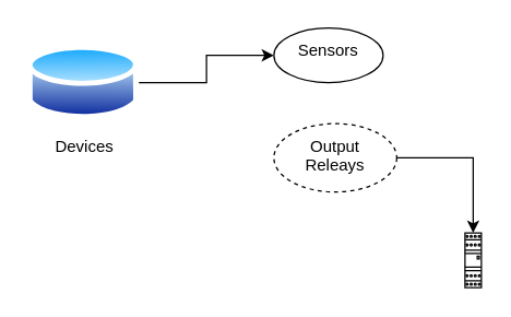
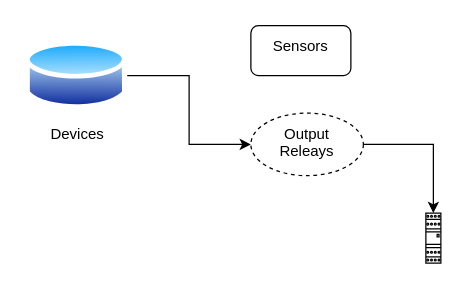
- <mxCell id="3" style="edgeStyle=orthogonalEdgeStyle;rounded=0;orthogonalLoop=1;jettySize=auto;html=1;" edge="1" parent="1" source="4" target="5"><mxGeometry relative="1" as="geometry" /></mxCell>
- <mxCell id="5" value="Sensors" style="ellipse;whiteSpace=wrap;html=1;shadow=0;dashed=0;verticalAlign=top;labelBackgroundColor=white;spacingTop=3;direction=west;" vertex="1" parent="1"><mxGeometry x="200" y="20" width="80" height="40" as="geometry" /></mxCell>
+ <mxCell id="5" value="Sensors" style="whiteSpace=wrap;html=1;shadow=0;dashed=0;verticalAlign=top;labelBackgroundColor=white;spacingTop=3;direction=west;rounded=1;" vertex="1" parent="1"><mxGeometry x="200" y="20" width="80" height="40" as="geometry" /></mxCell>
+ <mxCell id="2" value="" style="edgeStyle=orthogonalEdgeStyle;rounded=0;orthogonalLoop=1;jettySize=auto;html=1;" edge="1" parent="1" source="4" target="7"><mxGeometry relative="1" as="geometry" /></mxCell>
